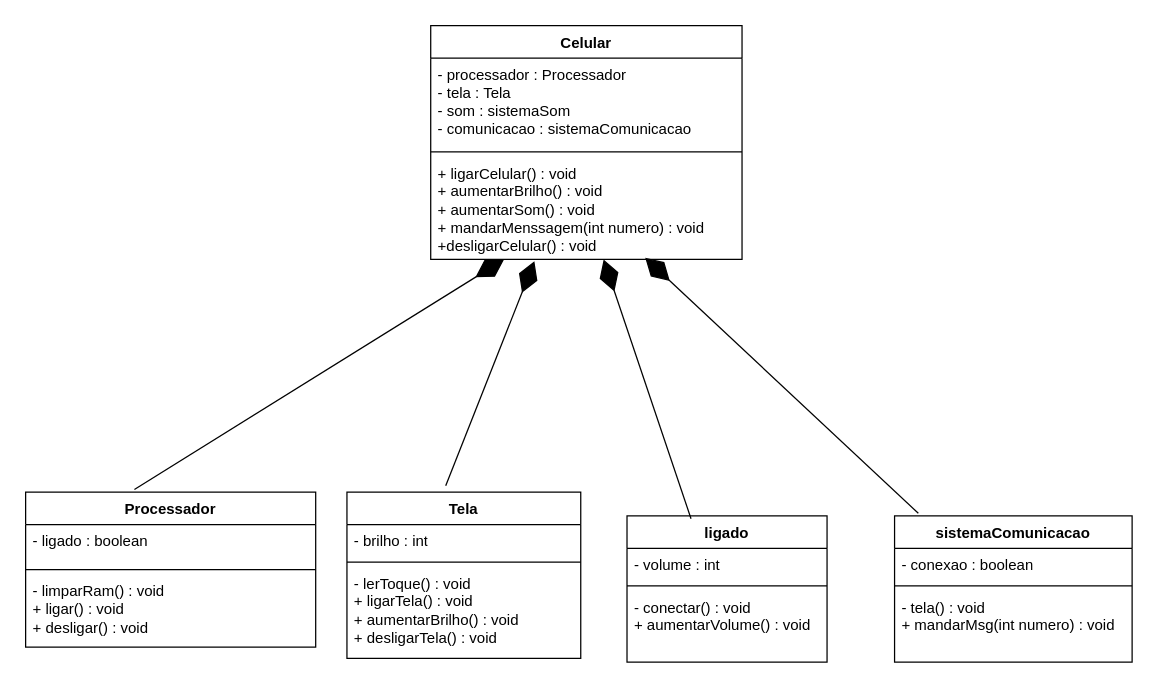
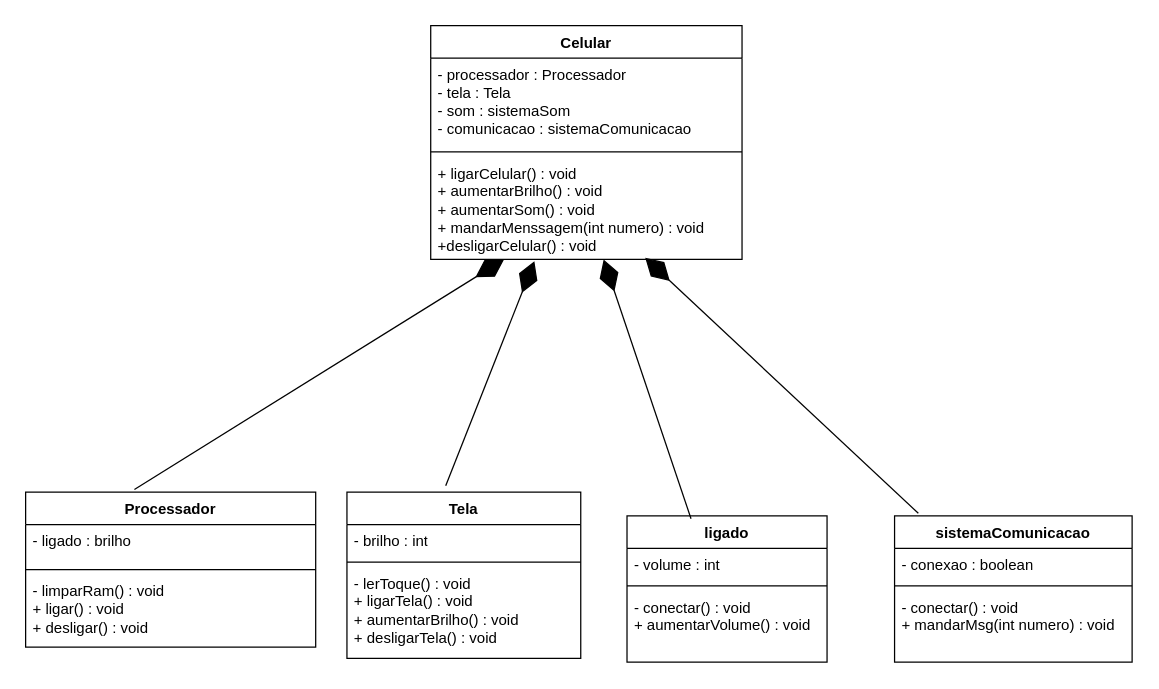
- <mxCell id="7" value="- ligado : boolean" style="text;strokeColor=none;fillColor=none;align=left;verticalAlign=top;spacingLeft=4;spacingRight=4;overflow=hidden;rotatable=0;points=[[0,0.5],[1,0.5]];portConstraint=eastwest;whiteSpace=wrap;html=1;" parent="6" vertex="1"><mxGeometry y="26" width="232" height="32" as="geometry" /></mxCell>
+ <mxCell id="7" value="- ligado : brilho" style="text;strokeColor=none;fillColor=none;align=left;verticalAlign=top;spacingLeft=4;spacingRight=4;overflow=hidden;rotatable=0;points=[[0,0.5],[1,0.5]];portConstraint=eastwest;whiteSpace=wrap;html=1;" parent="6" vertex="1"><mxGeometry y="26" width="232" height="32" as="geometry" /></mxCell>
- <mxCell id="23" value="- tela() : void&lt;div&gt;+ mandarMsg(int numero) : void&lt;/div&gt;" style="text;strokeColor=none;fillColor=none;align=left;verticalAlign=top;spacingLeft=4;spacingRight=4;overflow=hidden;rotatable=0;points=[[0,0.5],[1,0.5]];portConstraint=eastwest;whiteSpace=wrap;html=1;" parent="20" vertex="1"><mxGeometry y="60" width="190" height="57" as="geometry" /></mxCell>
+ <mxCell id="23" value="- conectar() : void&lt;div&gt;+ mandarMsg(int numero) : void&lt;/div&gt;" style="text;strokeColor=none;fillColor=none;align=left;verticalAlign=top;spacingLeft=4;spacingRight=4;overflow=hidden;rotatable=0;points=[[0,0.5],[1,0.5]];portConstraint=eastwest;whiteSpace=wrap;html=1;" parent="20" vertex="1"><mxGeometry y="60" width="190" height="57" as="geometry" /></mxCell>
